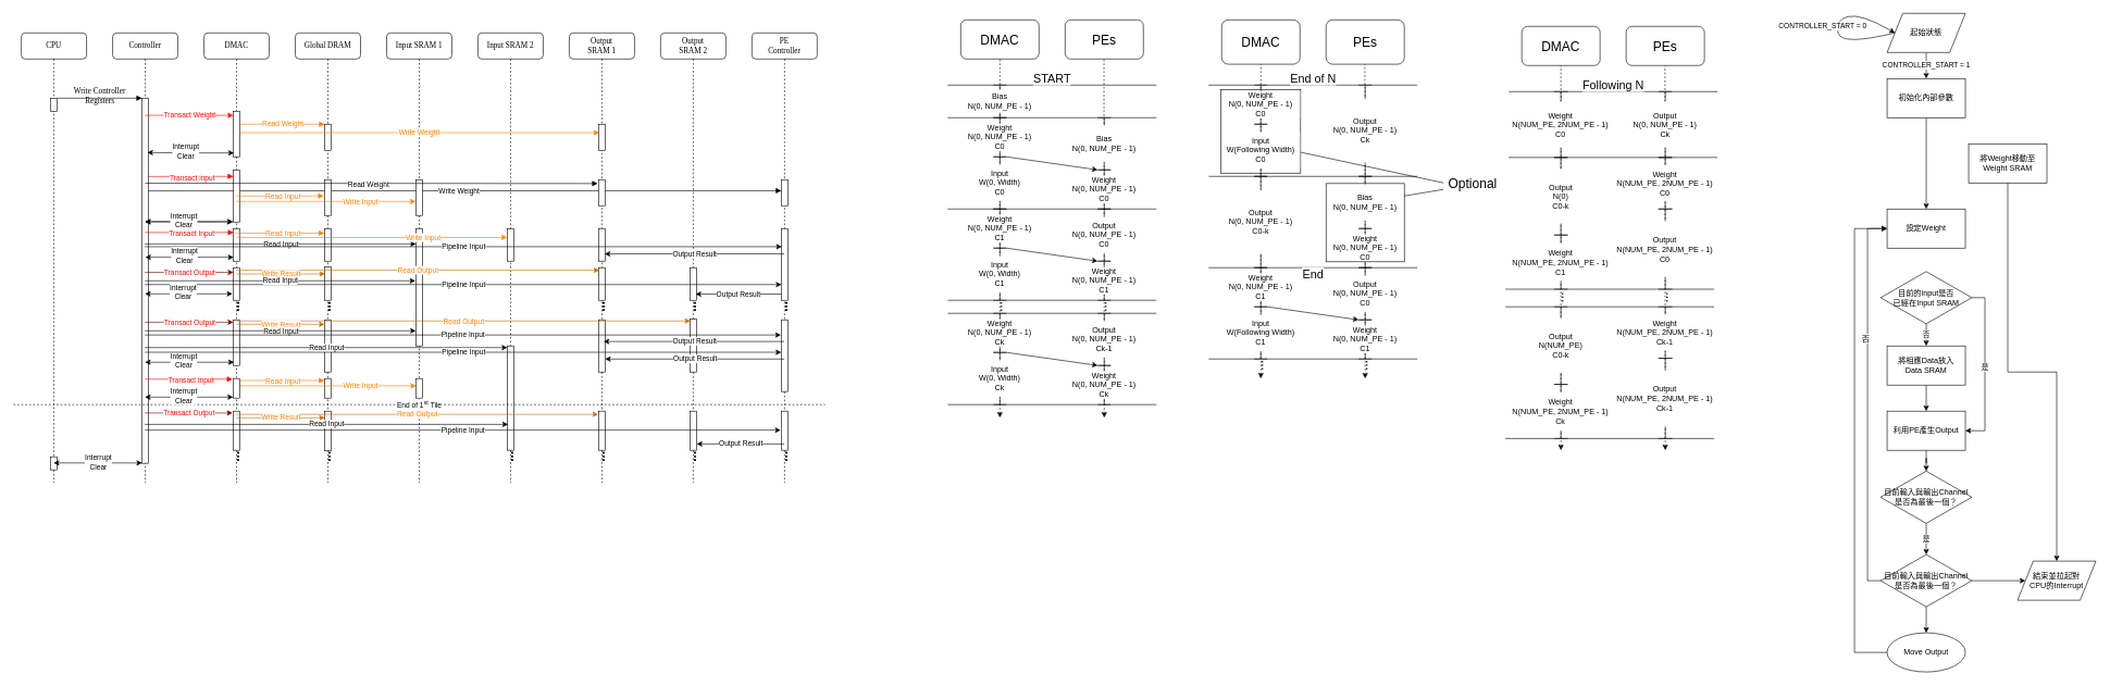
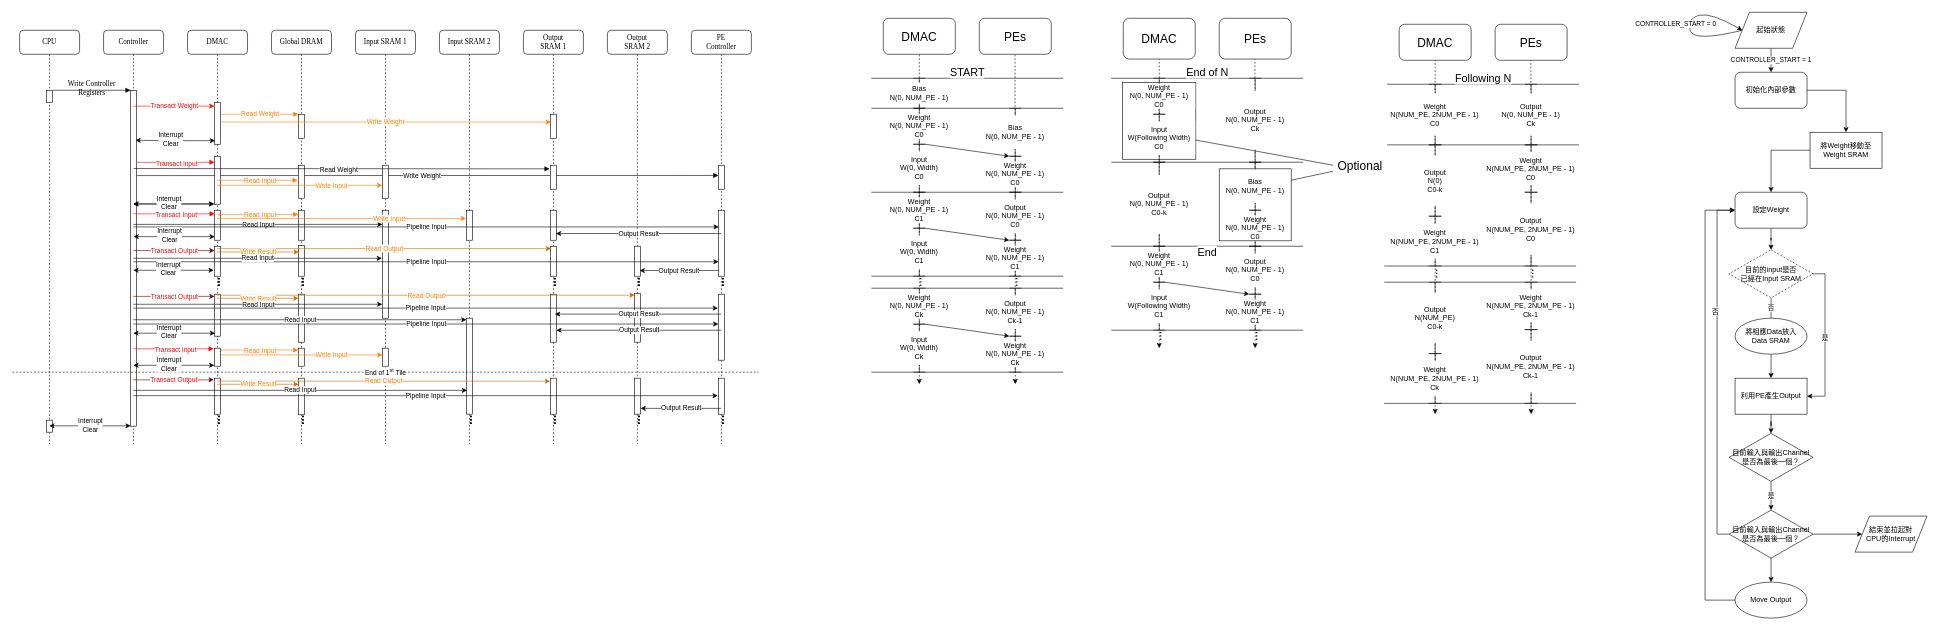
- <mxCell id="273" value="初始化內部參數" style="rounded=0;whiteSpace=wrap;html=1;" vertex="1" parent="1"><mxGeometry x="2892" y="120" width="120" height="60" as="geometry" /></mxCell>
+ <mxCell id="273" value="初始化內部參數" style="whiteSpace=wrap;html=1;rounded=1;" vertex="1" parent="1"><mxGeometry x="2892" y="120" width="120" height="60" as="geometry" /></mxCell>
- <mxCell id="272" value="" style="edgeStyle=orthogonalEdgeStyle;rounded=0;orthogonalLoop=1;jettySize=auto;html=1;" edge="1" parent="1" source="273" target="277"><mxGeometry relative="1" as="geometry" /></mxCell>
+ <mxCell id="272" value="" style="edgeStyle=orthogonalEdgeStyle;rounded=0;orthogonalLoop=1;jettySize=auto;html=1;" edge="1" parent="1" source="273" target="275"><mxGeometry relative="1" as="geometry" /></mxCell>
- <mxCell id="228" value="Optional" style="text;html=1;strokeColor=none;fillColor=none;align=center;verticalAlign=middle;whiteSpace=wrap;rounded=0;fontSize=20;" parent="1" vertex="1"><mxGeometry x="2212" y="270" width="90" height="20" as="geometry" /></mxCell>
+ <mxCell id="228" value="Optional" style="text;html=1;strokeColor=none;fillColor=none;align=center;verticalAlign=middle;whiteSpace=wrap;rounded=0;fontSize=20;" parent="1" vertex="1"><mxGeometry x="2222" y="265" width="90" height="20" as="geometry" /></mxCell>
- <mxCell id="277" value="設定Weight" style="rounded=0;whiteSpace=wrap;html=1;" vertex="1" parent="1"><mxGeometry x="2892" y="320" width="120" height="60" as="geometry" /></mxCell>
+ <mxCell id="277" value="設定Weight" style="whiteSpace=wrap;html=1;rounded=1;" vertex="1" parent="1"><mxGeometry x="2892" y="320" width="120" height="60" as="geometry" /></mxCell>
+ <mxCell id="276" value="" style="edgeStyle=orthogonalEdgeStyle;rounded=0;orthogonalLoop=1;jettySize=auto;html=1;" edge="1" parent="1" source="277" target="290"><mxGeometry relative="1" as="geometry" /></mxCell>
- <mxCell id="290" value="目前的input是否&lt;br&gt;已經在Input SRAM" style="rhombus;whiteSpace=wrap;html=1;" vertex="1" parent="1"><mxGeometry x="2882" y="416" width="140" height="80" as="geometry" /></mxCell>
+ <mxCell id="290" value="目前的input是否&lt;br&gt;已經在Input SRAM" style="rhombus;whiteSpace=wrap;html=1;dashed=1;" vertex="1" parent="1"><mxGeometry x="2882" y="416" width="140" height="80" as="geometry" /></mxCell>
- <mxCell id="288" value="否" style="edgeStyle=orthogonalEdgeStyle;rounded=0;orthogonalLoop=1;jettySize=auto;html=1;" edge="1" parent="1" source="290" target="279"><mxGeometry relative="1" as="geometry" /></mxCell>
+ <mxCell id="288" value="否" style="edgeStyle=orthogonalEdgeStyle;rounded=0;orthogonalLoop=1;jettySize=auto;html=1;endArrow=none;" edge="1" parent="1" source="290" target="279"><mxGeometry relative="1" as="geometry" /></mxCell>
- <mxCell id="279" value="將相應Data放入&lt;br&gt;Data SRAM" style="rounded=0;whiteSpace=wrap;html=1;" vertex="1" parent="1"><mxGeometry x="2892" y="530" width="120" height="60" as="geometry" /></mxCell>
+ <mxCell id="279" value="將相應Data放入&lt;br&gt;Data SRAM" style="ellipse;whiteSpace=wrap;html=1;" vertex="1" parent="1"><mxGeometry x="2892" y="530" width="120" height="60" as="geometry" /></mxCell>
- <mxCell id="274" value="" style="edgeStyle=orthogonalEdgeStyle;rounded=0;orthogonalLoop=1;jettySize=auto;html=1;" edge="1" parent="1" source="275" target="294"><mxGeometry relative="1" as="geometry" /></mxCell>
+ <mxCell id="274" value="" style="edgeStyle=orthogonalEdgeStyle;rounded=0;orthogonalLoop=1;jettySize=auto;html=1;" edge="1" parent="1" source="275" target="277"><mxGeometry relative="1" as="geometry" /></mxCell>
